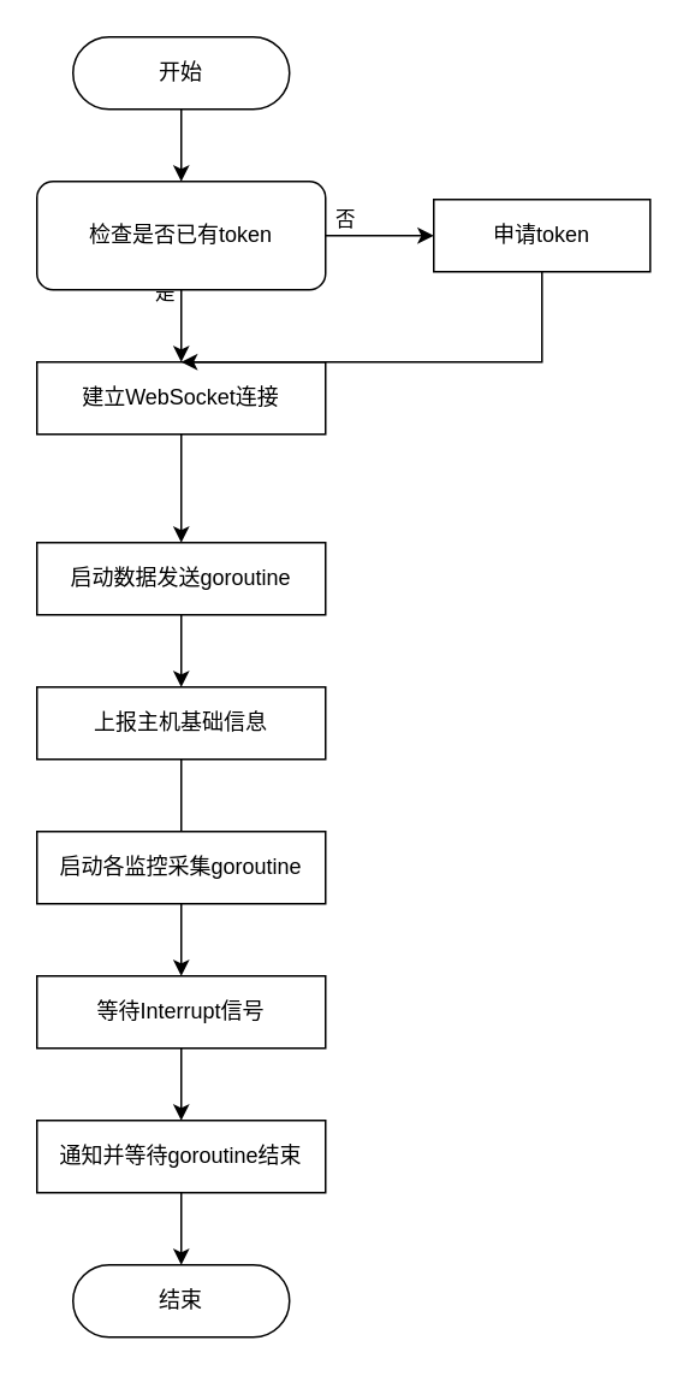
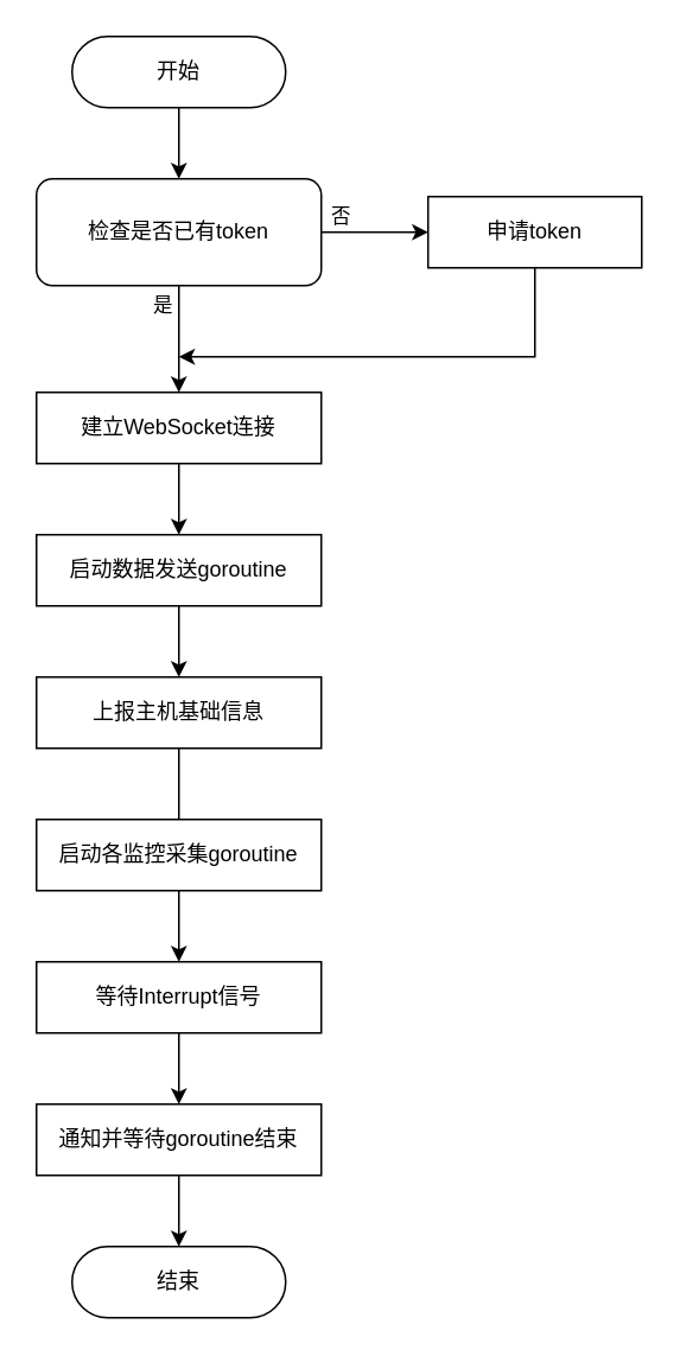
- <mxCell id="11" value="建立WebSocket连接" style="rounded=0;whiteSpace=wrap;html=1;" vertex="1" parent="1"><mxGeometry x="20" y="200" width="160" height="40" as="geometry" /></mxCell>
+ <mxCell id="11" value="建立WebSocket连接" style="rounded=0;whiteSpace=wrap;html=1;" vertex="1" parent="1"><mxGeometry x="20" y="220" width="160" height="40" as="geometry" /></mxCell>
